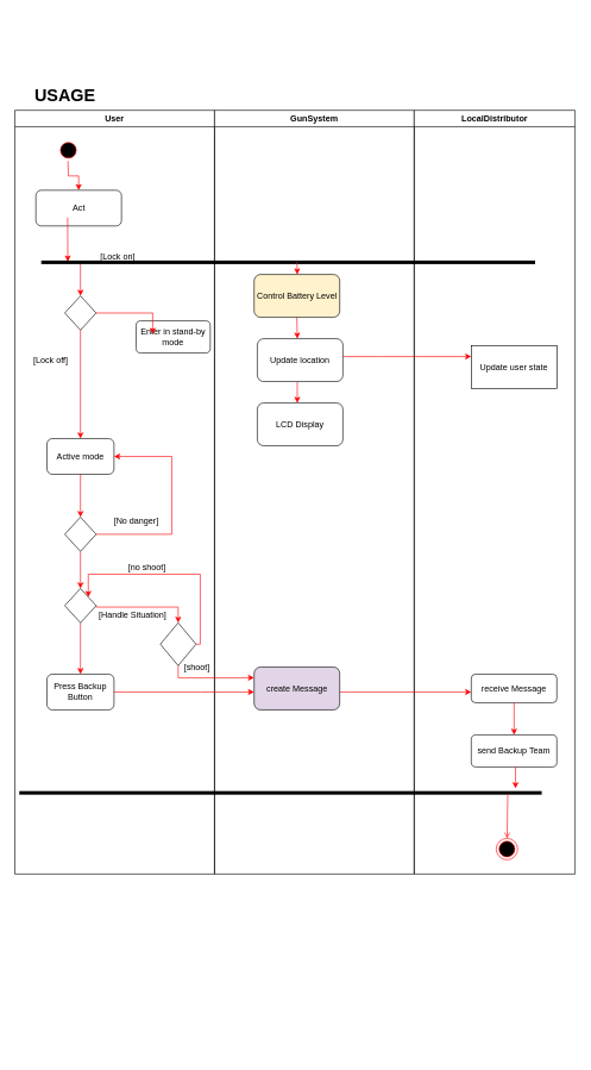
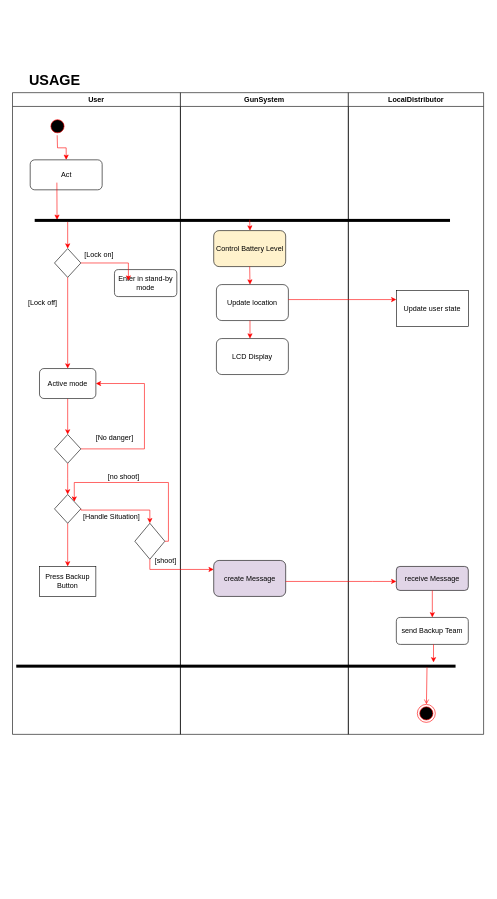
- <mxCell id="12" value="[Lock on]" style="text;html=1;align=center;verticalAlign=middle;resizable=0;points=[];autosize=1;" parent="2" vertex="1"><mxGeometry x="114" y="195" width="60" height="20" as="geometry" /></mxCell>
+ <mxCell id="12" value="[Lock on]" style="text;html=1;align=center;verticalAlign=middle;resizable=0;points=[];autosize=1;" parent="2" vertex="1"><mxGeometry x="114" y="260" width="60" height="20" as="geometry" /></mxCell>
- <mxCell id="40" value="receive Message" style="rounded=1;whiteSpace=wrap;html=1;" parent="38" vertex="1"><mxGeometry x="80" y="790" width="120" height="40" as="geometry" /></mxCell>
+ <mxCell id="40" value="receive Message" style="rounded=1;whiteSpace=wrap;html=1;fillColor=#e1d5e7;" parent="38" vertex="1"><mxGeometry x="80" y="790" width="120" height="40" as="geometry" /></mxCell>
- <mxCell id="20" value="Press Backup Button" style="rounded=1;whiteSpace=wrap;html=1;" parent="2" vertex="1"><mxGeometry x="45" y="790" width="94" height="50" as="geometry" /></mxCell>
+ <mxCell id="20" value="Press Backup Button" style="whiteSpace=wrap;html=1;rounded=0;" parent="2" vertex="1"><mxGeometry x="45" y="790" width="94" height="50" as="geometry" /></mxCell>
- <mxCell id="45" style="edgeStyle=orthogonalEdgeStyle;rounded=0;orthogonalLoop=1;jettySize=auto;html=1;strokeColor=#FF0000;" parent="1" source="20" target="36" edge="1"><mxGeometry relative="1" as="geometry"><Array as="points"><mxPoint x="280" y="969" /><mxPoint x="280" y="969" /></Array></mxGeometry></mxCell>
